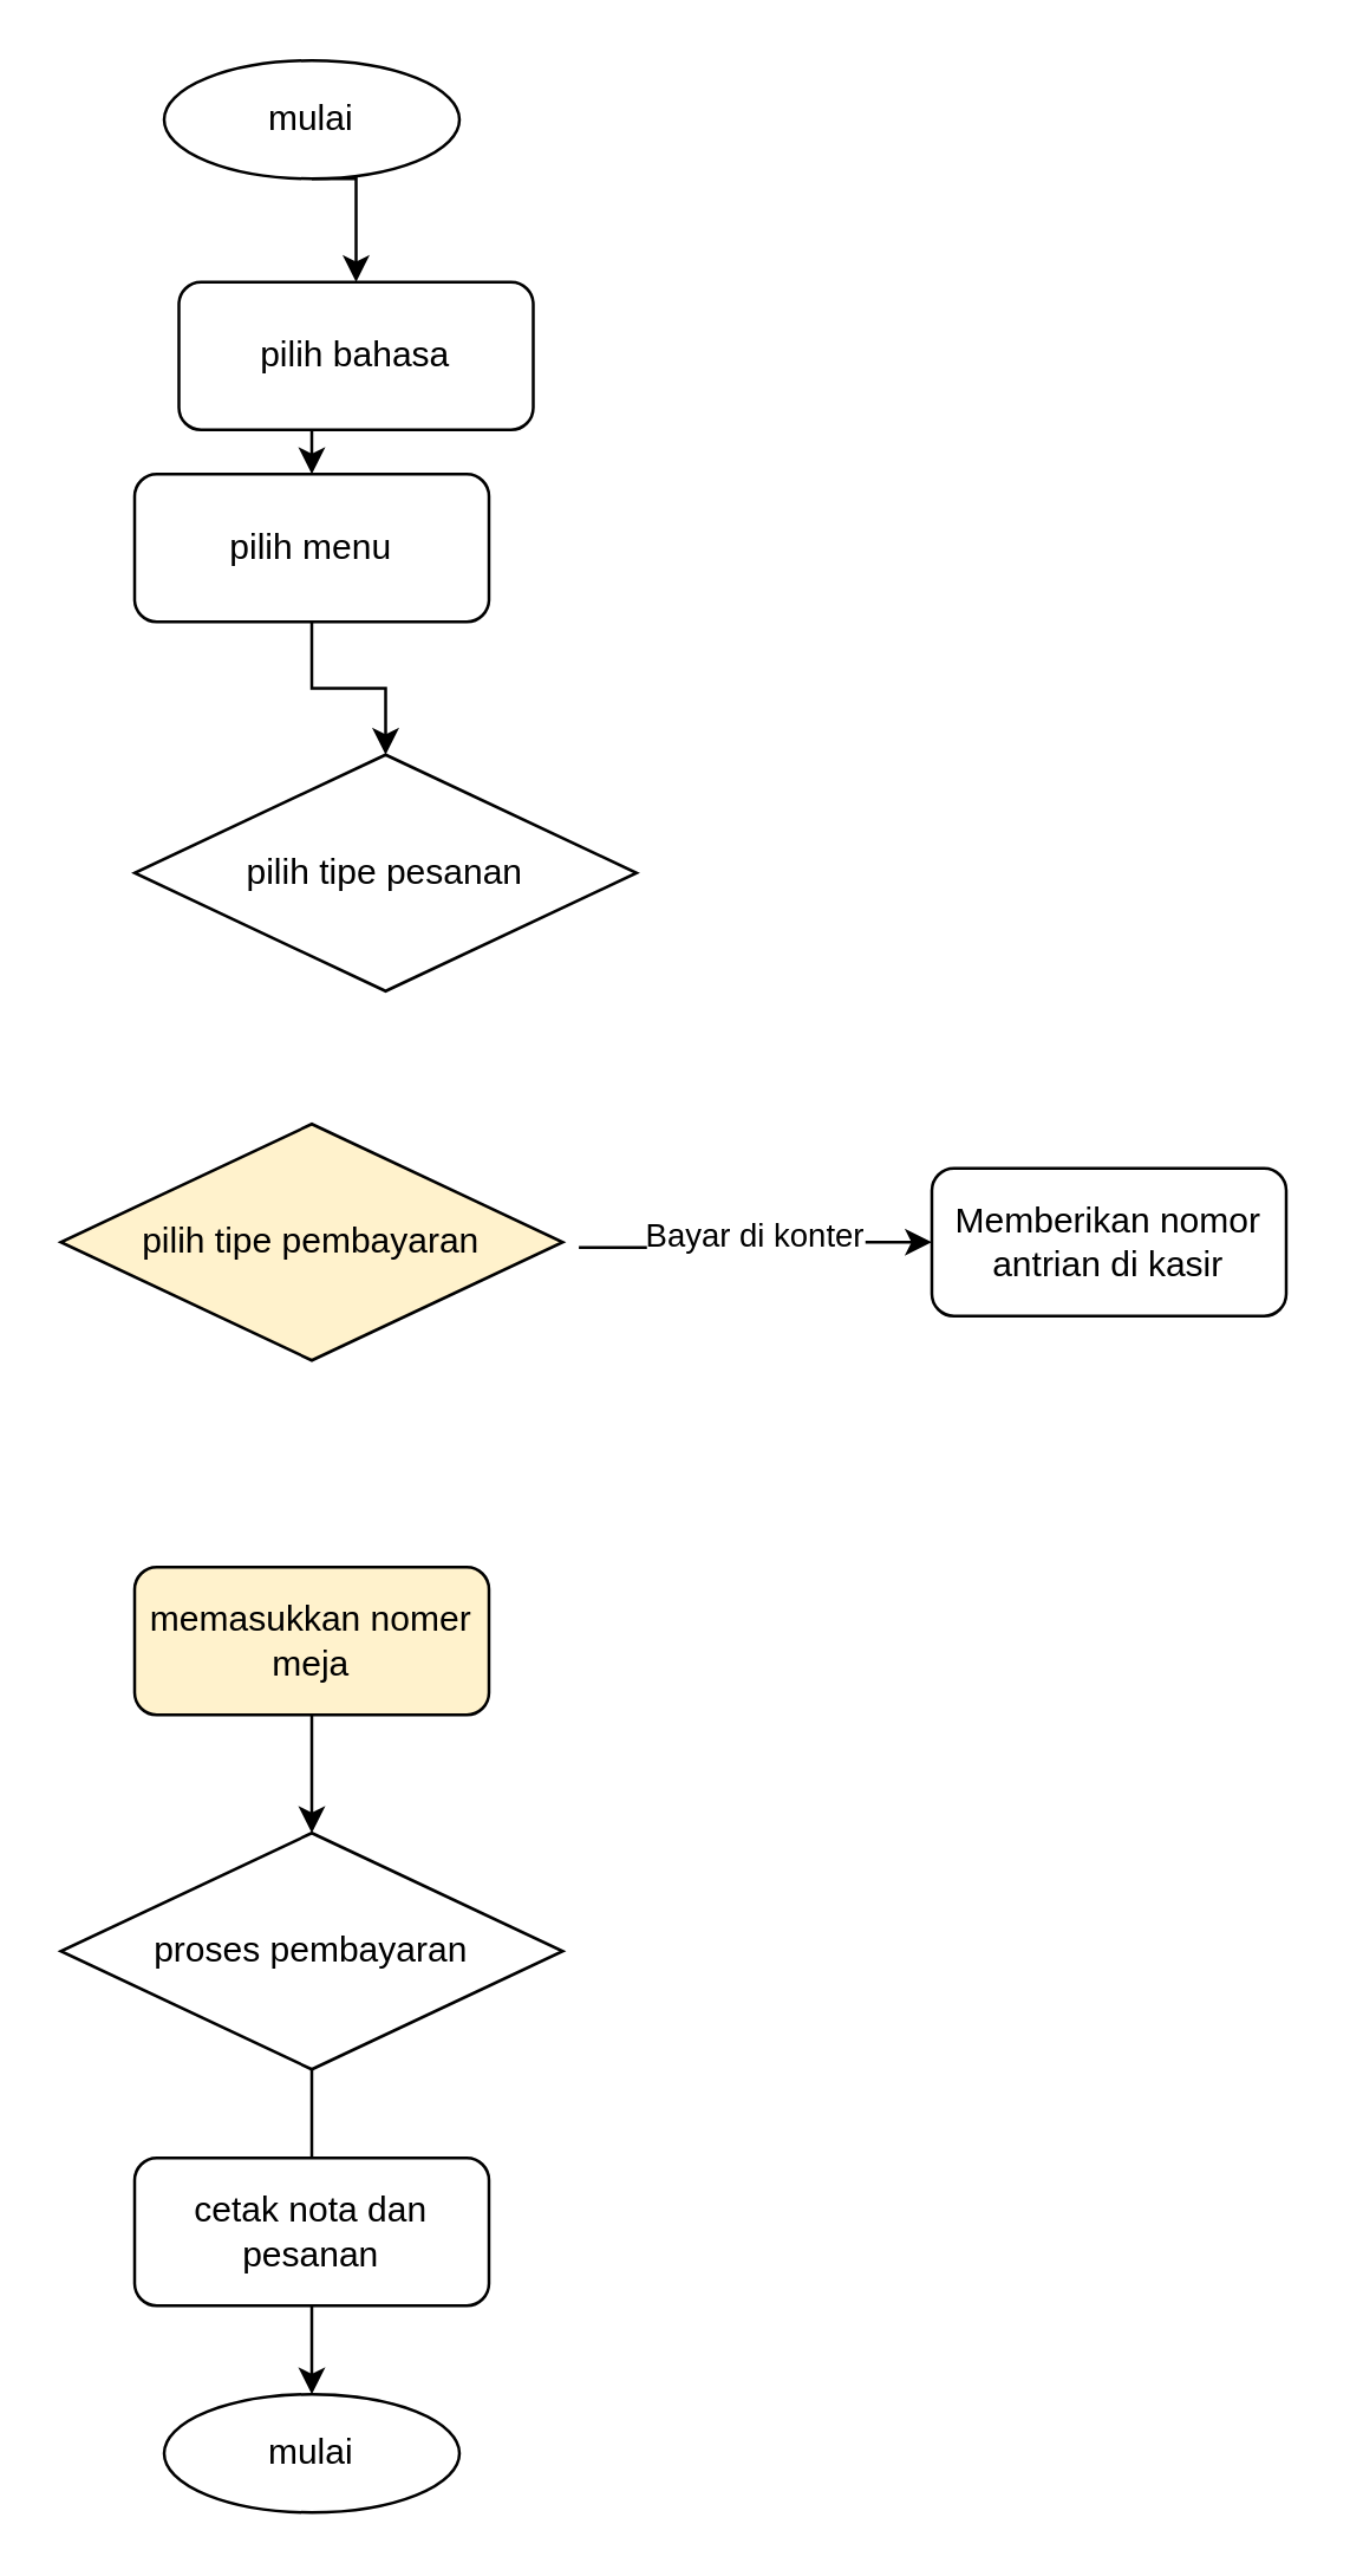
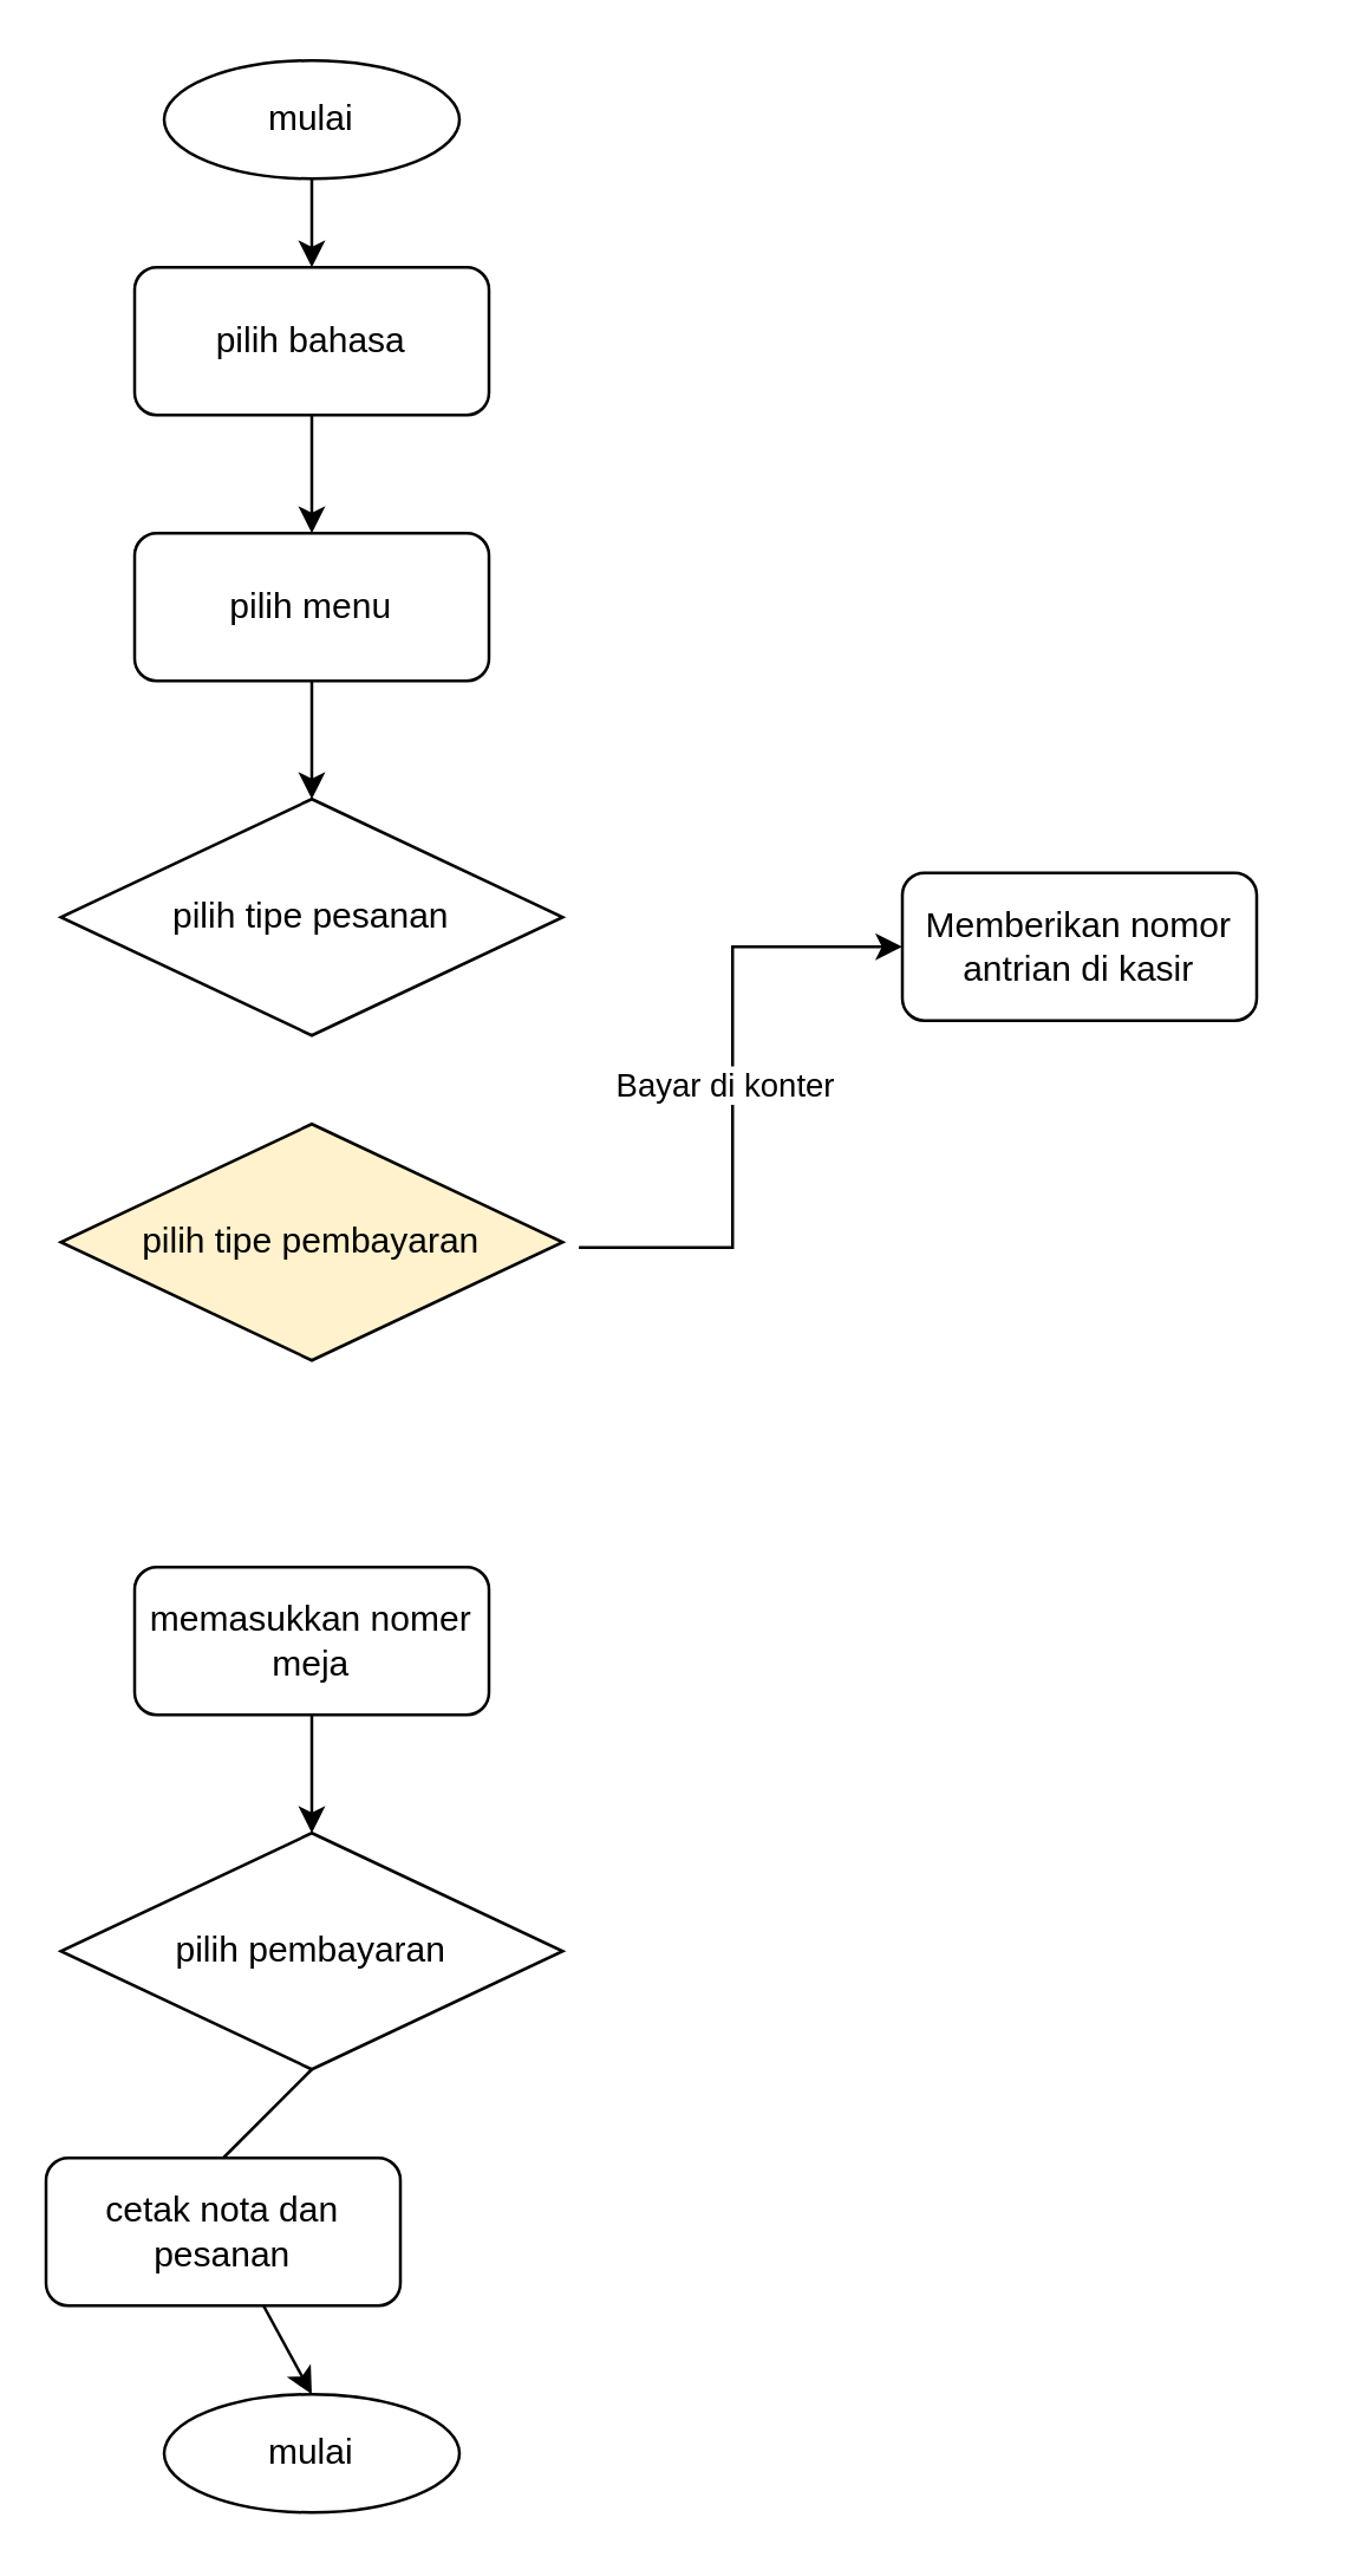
- <mxCell id="5" value="pilih bahasa" style="rounded=1;whiteSpace=wrap;html=1;" vertex="1" parent="1"><mxGeometry x="60" y="95" width="120" height="50" as="geometry" /></mxCell>
+ <mxCell id="5" value="pilih bahasa" style="rounded=1;whiteSpace=wrap;html=1;" vertex="1" parent="1"><mxGeometry x="45" y="90" width="120" height="50" as="geometry" /></mxCell>
- <mxCell id="7" value="pilih menu" style="rounded=1;whiteSpace=wrap;html=1;" vertex="1" parent="1"><mxGeometry x="45" y="160" width="120" height="50" as="geometry" /></mxCell>
+ <mxCell id="7" value="pilih menu" style="rounded=1;whiteSpace=wrap;html=1;" vertex="1" parent="1"><mxGeometry x="45" y="180" width="120" height="50" as="geometry" /></mxCell>
- <mxCell id="8" value="pilih tipe pesanan" style="rhombus;whiteSpace=wrap;html=1;" vertex="1" parent="1"><mxGeometry x="45" y="255" width="170" height="80" as="geometry" /></mxCell>
+ <mxCell id="8" value="pilih tipe pesanan" style="rhombus;whiteSpace=wrap;html=1;" vertex="1" parent="1"><mxGeometry x="20" y="270" width="170" height="80" as="geometry" /></mxCell>
- <mxCell id="17" value="Memberikan nomor antrian di kasir" style="rounded=1;whiteSpace=wrap;html=1;" vertex="1" parent="1"><mxGeometry x="315" y="395" width="120" height="50" as="geometry" /></mxCell>
+ <mxCell id="17" value="Memberikan nomor antrian di kasir" style="rounded=1;whiteSpace=wrap;html=1;" vertex="1" parent="1"><mxGeometry x="305" y="295" width="120" height="50" as="geometry" /></mxCell>
- <mxCell id="9" value="memasukkan nomer meja " style="rounded=1;whiteSpace=wrap;html=1;fillColor=#fff2cc;" vertex="1" parent="1"><mxGeometry x="45" y="530" width="120" height="50" as="geometry" /></mxCell>
+ <mxCell id="9" value="memasukkan nomer meja " style="rounded=1;whiteSpace=wrap;html=1;" vertex="1" parent="1"><mxGeometry x="45" y="530" width="120" height="50" as="geometry" /></mxCell>
- <mxCell id="13" value="proses pembayaran" style="rhombus;whiteSpace=wrap;html=1;" vertex="1" parent="1"><mxGeometry x="20" y="620" width="170" height="80" as="geometry" /></mxCell>
+ <mxCell id="13" value="pilih pembayaran" style="rhombus;whiteSpace=wrap;html=1;" vertex="1" parent="1"><mxGeometry x="20" y="620" width="170" height="80" as="geometry" /></mxCell>
- <mxCell id="14" value="cetak nota dan pesanan" style="rounded=1;whiteSpace=wrap;html=1;" vertex="1" parent="1"><mxGeometry x="45" y="730" width="120" height="50" as="geometry" /></mxCell>
+ <mxCell id="14" value="cetak nota dan pesanan" style="rounded=1;whiteSpace=wrap;html=1;" vertex="1" parent="1"><mxGeometry x="15" y="730" width="120" height="50" as="geometry" /></mxCell>
